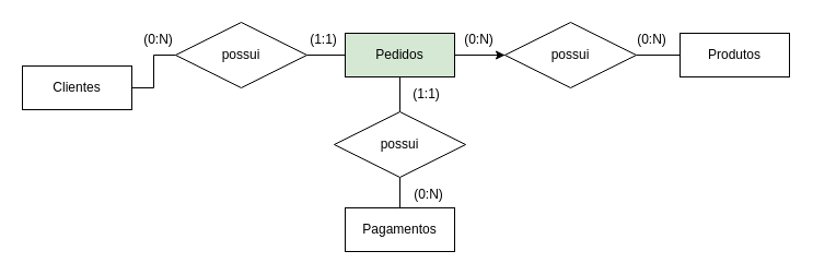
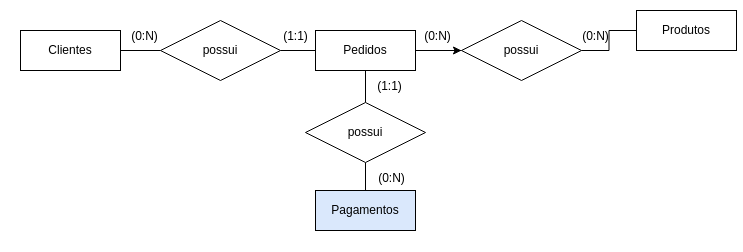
- <mxCell id="8" value="Pedidos" style="whiteSpace=wrap;html=1;align=center;flipV=0;flipH=1;fillColor=#d5e8d4;" parent="1" vertex="1"><mxGeometry x="315" y="30" width="100" height="40" as="geometry" /></mxCell>
+ <mxCell id="8" value="Pedidos" style="whiteSpace=wrap;html=1;align=center;flipV=0;flipH=1;" parent="1" vertex="1"><mxGeometry x="315" y="30" width="100" height="40" as="geometry" /></mxCell>
- <mxCell id="3" value="Produtos" style="whiteSpace=wrap;html=1;align=center;flipV=0;flipH=1;" parent="1" vertex="1"><mxGeometry x="621" y="30" width="100" height="40" as="geometry" /></mxCell>
+ <mxCell id="3" value="Produtos" style="whiteSpace=wrap;html=1;align=center;flipV=0;flipH=1;" parent="1" vertex="1"><mxGeometry x="636" y="10" width="100" height="40" as="geometry" /></mxCell>
- <mxCell id="2" value="Clientes" style="whiteSpace=wrap;html=1;align=center;flipV=0;flipH=1;" parent="1" vertex="1"><mxGeometry x="20" y="60" width="100" height="40" as="geometry" /></mxCell>
+ <mxCell id="2" value="Clientes" style="whiteSpace=wrap;html=1;align=center;flipV=0;flipH=1;" parent="1" vertex="1"><mxGeometry x="20" y="30" width="100" height="40" as="geometry" /></mxCell>
- <mxCell id="5" value="Pagamentos" style="whiteSpace=wrap;html=1;align=center;" parent="1" vertex="1"><mxGeometry x="315" y="190" width="100" height="40" as="geometry" /></mxCell>
+ <mxCell id="5" value="Pagamentos" style="whiteSpace=wrap;html=1;align=center;fillColor=#dae8fc;" parent="1" vertex="1"><mxGeometry x="315" y="190" width="100" height="40" as="geometry" /></mxCell>
